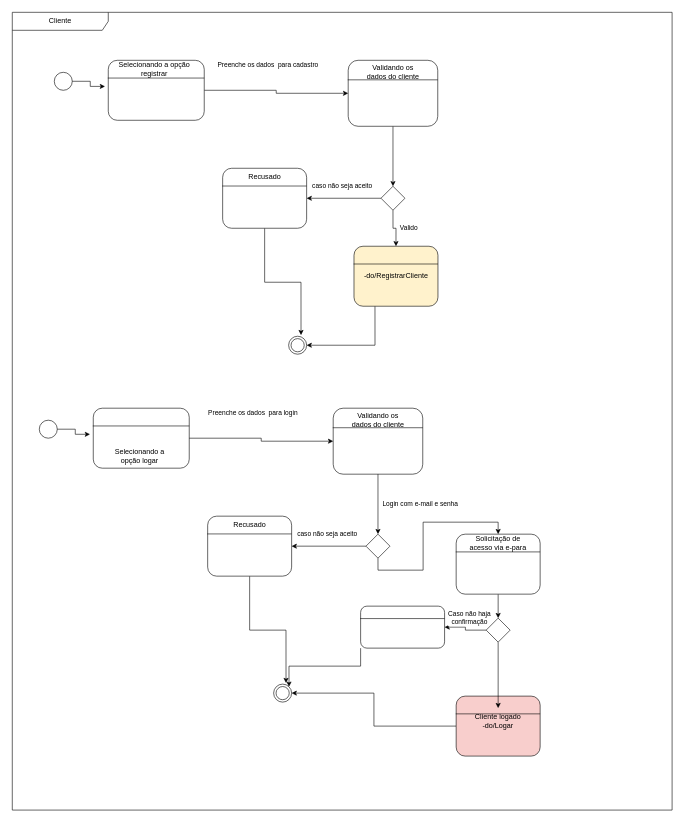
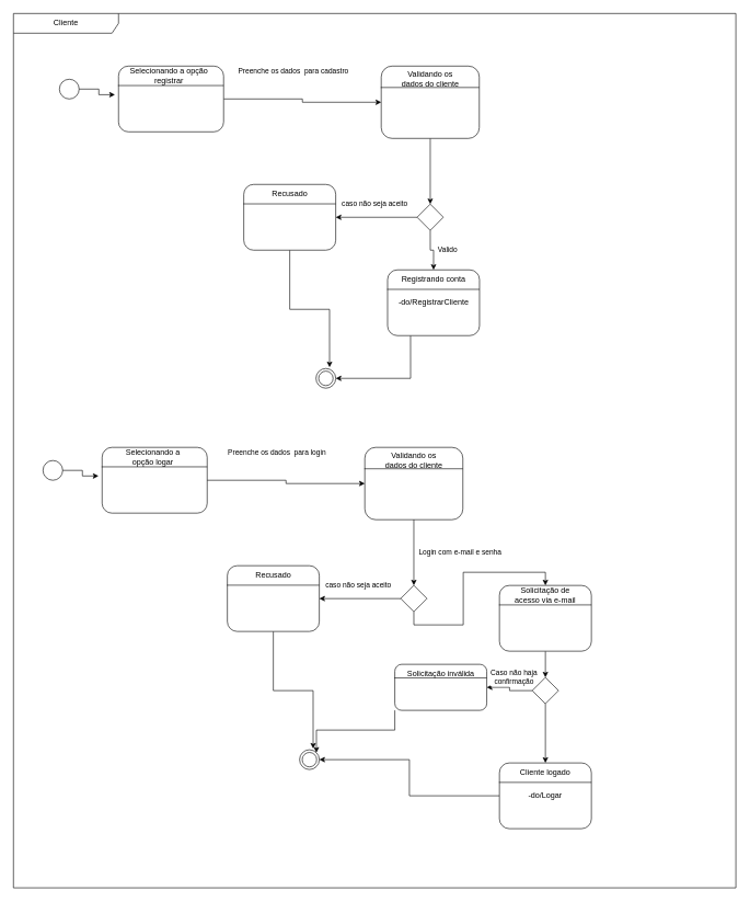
+ <mxCell id="22" value="Registrando conta" style="text;html=1;strokeColor=none;fillColor=none;align=center;verticalAlign=middle;whiteSpace=wrap;rounded=0;" vertex="1" parent="2"><mxGeometry x="584.65" y="390" width="110" height="30" as="geometry" /></mxCell>
- <mxCell id="17" value="-do/RegistrarCliente" style="rounded=1;whiteSpace=wrap;html=1;fillColor=#fff2cc;" vertex="1" parent="2"><mxGeometry x="569.65" y="390" width="140" height="100" as="geometry" /></mxCell>
+ <mxCell id="17" value="-do/RegistrarCliente" style="rounded=1;whiteSpace=wrap;html=1;" vertex="1" parent="2"><mxGeometry x="569.65" y="390" width="140" height="100" as="geometry" /></mxCell>
- <mxCell id="46" value="Selecionando a opção logar" style="text;html=1;strokeColor=none;fillColor=none;align=center;verticalAlign=middle;whiteSpace=wrap;rounded=0;" vertex="1" parent="2"><mxGeometry x="160" y="725" width="105" height="30" as="geometry" /></mxCell>
+ <mxCell id="46" value="Selecionando a opção logar" style="text;html=1;strokeColor=none;fillColor=none;align=center;verticalAlign=middle;whiteSpace=wrap;rounded=0;" vertex="1" parent="2"><mxGeometry x="160" y="660" width="105" height="30" as="geometry" /></mxCell>
- <mxCell id="50" value="Solicitação de acesso via e-para" style="text;html=1;strokeColor=none;fillColor=none;align=center;verticalAlign=middle;whiteSpace=wrap;rounded=0;" vertex="1" parent="2"><mxGeometry x="755" y="870" width="110" height="30" as="geometry" /></mxCell>
+ <mxCell id="50" value="Solicitação de acesso via e-mail" style="text;html=1;strokeColor=none;fillColor=none;align=center;verticalAlign=middle;whiteSpace=wrap;rounded=0;" vertex="1" parent="2"><mxGeometry x="755" y="870" width="110" height="30" as="geometry" /></mxCell>
+ <mxCell id="57" value="Solicitação inválida" style="text;html=1;strokeColor=none;fillColor=none;align=center;verticalAlign=middle;whiteSpace=wrap;rounded=0;" vertex="1" parent="2"><mxGeometry x="595.7" y="990" width="110" height="30" as="geometry" /></mxCell>
- <mxCell id="43" value="Cliente logado" style="text;html=1;strokeColor=none;fillColor=none;align=center;verticalAlign=middle;whiteSpace=wrap;rounded=0;" vertex="1" parent="2"><mxGeometry x="755" y="1160" width="110" height="30" as="geometry" /></mxCell>
+ <mxCell id="43" value="Cliente logado" style="text;html=1;strokeColor=none;fillColor=none;align=center;verticalAlign=middle;whiteSpace=wrap;rounded=0;" vertex="1" parent="2"><mxGeometry x="755" y="1140" width="110" height="30" as="geometry" /></mxCell>
- <mxCell id="37" value="-do/Logar" style="rounded=1;whiteSpace=wrap;html=1;fillColor=#f8cecc;" vertex="1" parent="2"><mxGeometry x="740" y="1140" width="140" height="100" as="geometry" /></mxCell>
+ <mxCell id="37" value="-do/Logar" style="rounded=1;whiteSpace=wrap;html=1;" vertex="1" parent="2"><mxGeometry x="740" y="1140" width="140" height="100" as="geometry" /></mxCell>
